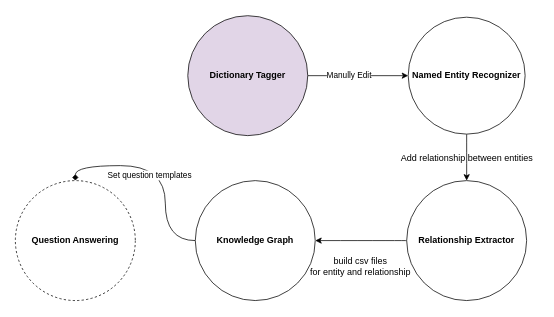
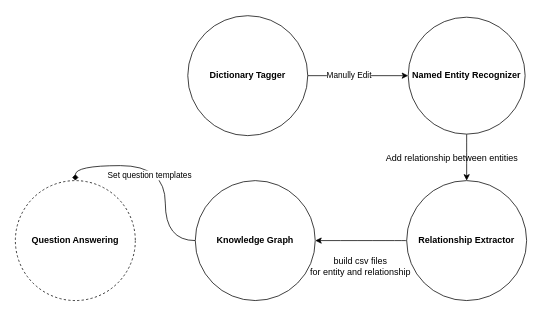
- <mxCell id="4" value="&lt;b&gt;Dictionary Tagger&lt;/b&gt;" style="ellipse;whiteSpace=wrap;html=1;aspect=fixed;fillColor=#e1d5e7;" vertex="1" parent="1"><mxGeometry x="250" y="20" width="160" height="160" as="geometry" /></mxCell>
+ <mxCell id="4" value="&lt;b&gt;Dictionary Tagger&lt;/b&gt;" style="ellipse;whiteSpace=wrap;html=1;aspect=fixed;" vertex="1" parent="1"><mxGeometry x="250" y="20" width="160" height="160" as="geometry" /></mxCell>
- <mxCell id="13" value="Add relationship between entities" style="text;html=1;align=center;verticalAlign=middle;resizable=0;points=[];autosize=1;strokeColor=none;fillColor=none;" vertex="1" parent="1"><mxGeometry x="527" y="200" width="190" height="20" as="geometry" /></mxCell>
+ <mxCell id="13" value="Add relationship between entities" style="text;html=1;align=center;verticalAlign=middle;resizable=0;points=[];autosize=1;strokeColor=none;fillColor=none;" vertex="1" parent="1"><mxGeometry x="507" y="200" width="190" height="20" as="geometry" /></mxCell>
